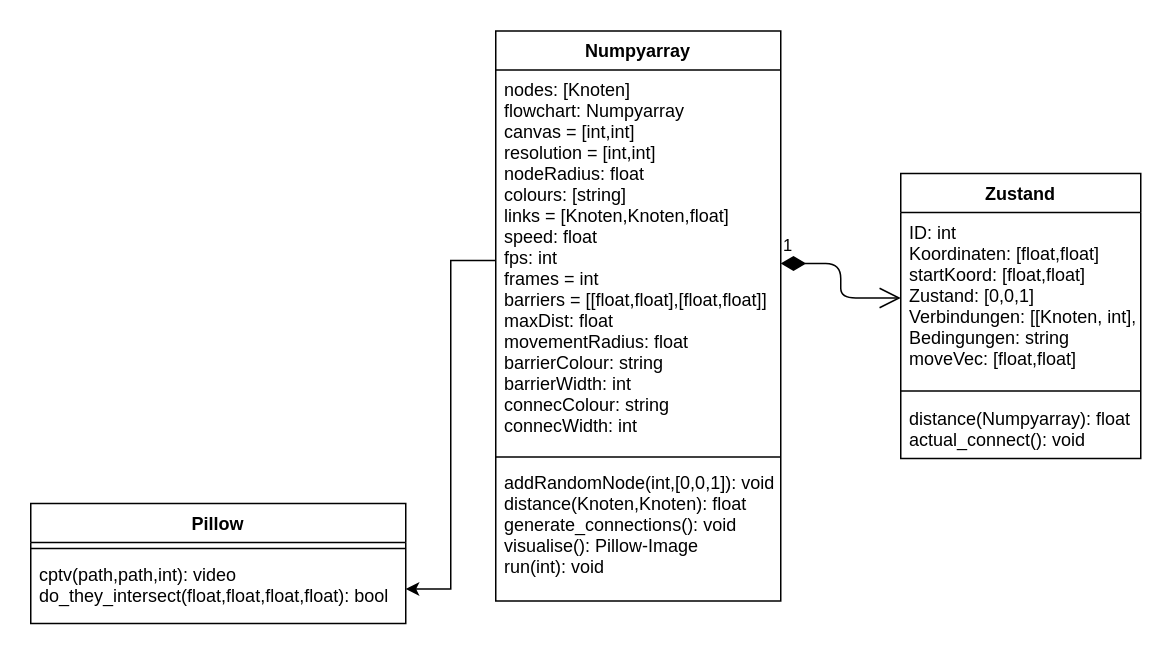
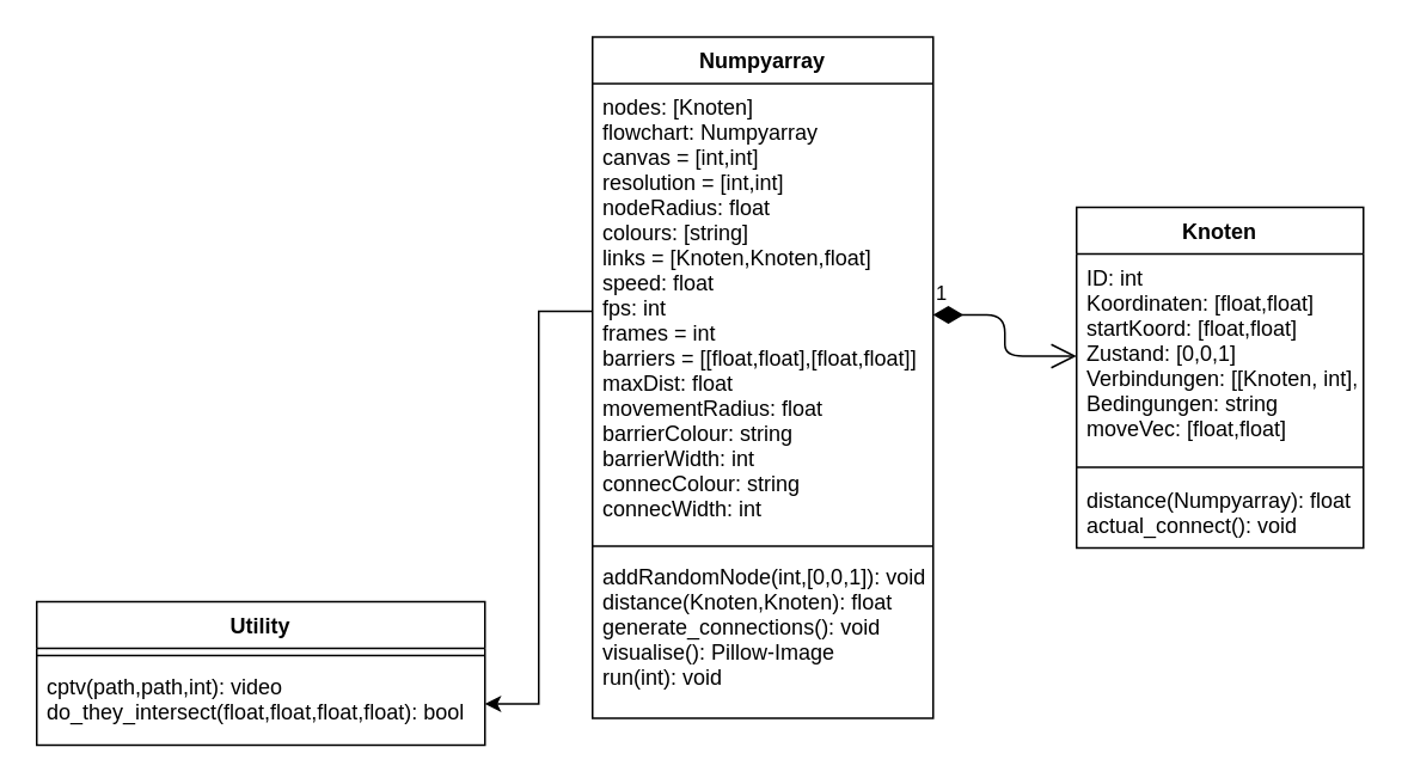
- <mxCell id="2" value="Zustand" style="swimlane;fontStyle=1;align=center;verticalAlign=top;childLayout=stackLayout;horizontal=1;startSize=26;horizontalStack=0;resizeParent=1;resizeParentMax=0;resizeLast=0;collapsible=1;marginBottom=0;" parent="1" vertex="1"><mxGeometry x="600" y="115" width="160" height="190" as="geometry" /></mxCell>
+ <mxCell id="2" value="Knoten" style="swimlane;fontStyle=1;align=center;verticalAlign=top;childLayout=stackLayout;horizontal=1;startSize=26;horizontalStack=0;resizeParent=1;resizeParentMax=0;resizeLast=0;collapsible=1;marginBottom=0;" parent="1" vertex="1"><mxGeometry x="600" y="115" width="160" height="190" as="geometry" /></mxCell>
- <mxCell id="6" value="Pillow" style="swimlane;fontStyle=1;align=center;verticalAlign=top;childLayout=stackLayout;horizontal=1;startSize=26;horizontalStack=0;resizeParent=1;resizeParentMax=0;resizeLast=0;collapsible=1;marginBottom=0;" parent="1" vertex="1"><mxGeometry x="20" y="335" width="250" height="80" as="geometry" /></mxCell>
+ <mxCell id="6" value="Utility" style="swimlane;fontStyle=1;align=center;verticalAlign=top;childLayout=stackLayout;horizontal=1;startSize=26;horizontalStack=0;resizeParent=1;resizeParentMax=0;resizeLast=0;collapsible=1;marginBottom=0;" parent="1" vertex="1"><mxGeometry x="20" y="335" width="250" height="80" as="geometry" /></mxCell>
